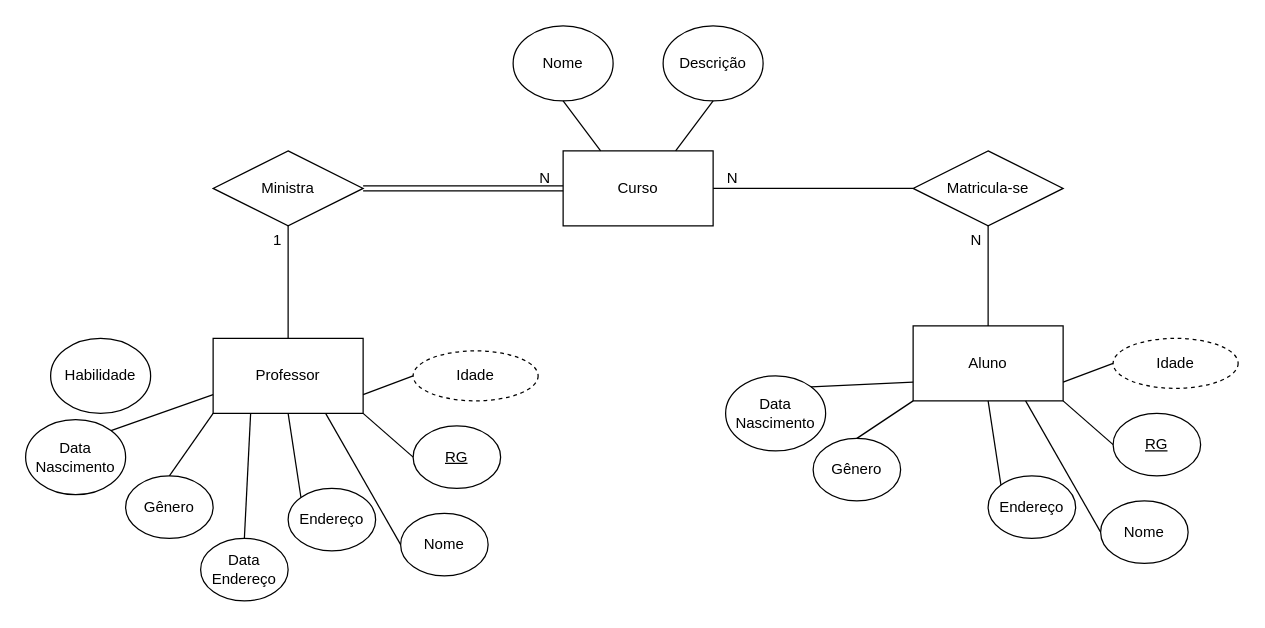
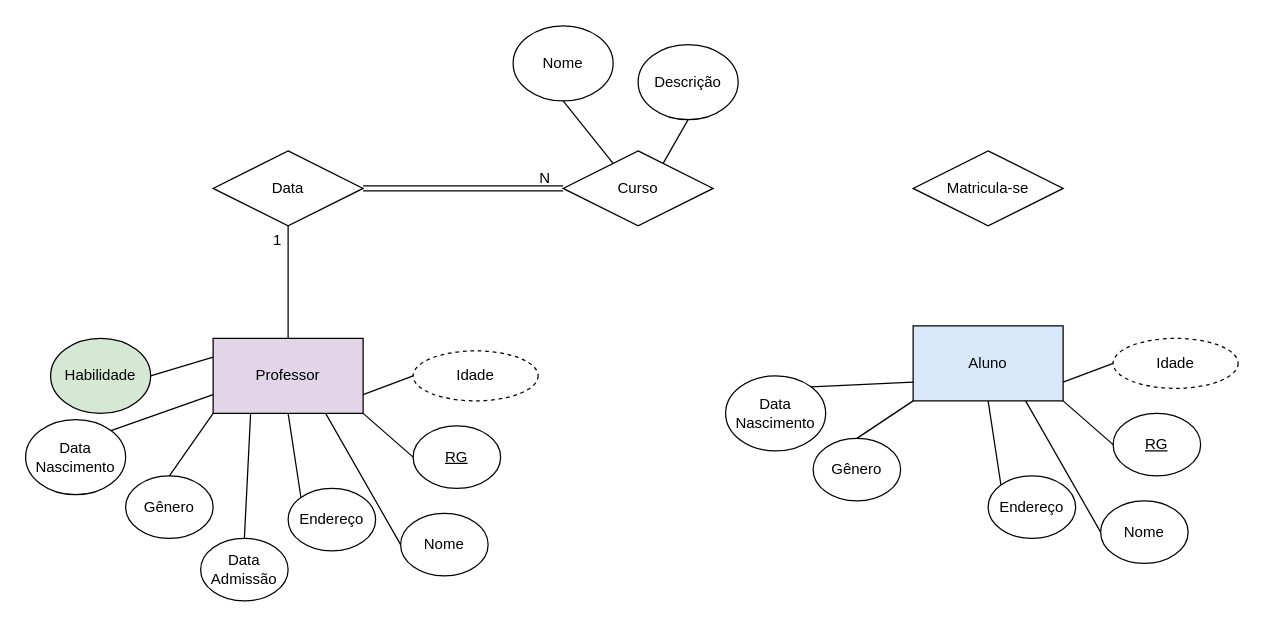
- <mxCell id="38" value="Descrição" style="ellipse;whiteSpace=wrap;html=1;" vertex="1" parent="35"><mxGeometry x="120" width="80" height="60" as="geometry" /></mxCell>
+ <mxCell id="38" value="Descrição" style="ellipse;whiteSpace=wrap;html=1;" vertex="1" parent="35"><mxGeometry x="100" y="15" width="80" height="60" as="geometry" /></mxCell>
- <mxCell id="41" value="Ministra" style="shape=rhombus;perimeter=rhombusPerimeter;whiteSpace=wrap;html=1;align=center;" vertex="1" parent="1"><mxGeometry x="170" y="120" width="120" height="60" as="geometry" /></mxCell>
+ <mxCell id="41" value="Data" style="shape=rhombus;perimeter=rhombusPerimeter;whiteSpace=wrap;html=1;align=center;" vertex="1" parent="1"><mxGeometry x="170" y="120" width="120" height="60" as="geometry" /></mxCell>
- <mxCell id="36" value="Curso" style="rounded=0;whiteSpace=wrap;html=1;" vertex="1" parent="35"><mxGeometry x="40" y="100" width="120" height="60" as="geometry" /></mxCell>
+ <mxCell id="36" value="Curso" style="rhombus;whiteSpace=wrap;html=1;" vertex="1" parent="35"><mxGeometry x="40" y="100" width="120" height="60" as="geometry" /></mxCell>
- <mxCell id="47" value="" style="endArrow=none;html=1;rounded=0;exitX=1;exitY=0.5;exitDx=0;exitDy=0;" edge="1" parent="1" source="36" target="42"><mxGeometry relative="1" as="geometry"><mxPoint x="570" y="230" as="sourcePoint" /><mxPoint x="730" y="230" as="targetPoint" /></mxGeometry></mxCell>
- <mxCell id="48" value="N" style="resizable=0;html=1;align=right;verticalAlign=bottom;" connectable="0" vertex="1" parent="47"><mxGeometry x="1" relative="1" as="geometry"><mxPoint x="-140" as="offset" /></mxGeometry></mxCell>
- <mxCell id="49" value="" style="endArrow=none;html=1;rounded=0;entryX=0.5;entryY=1;entryDx=0;entryDy=0;exitX=0.5;exitY=0;exitDx=0;exitDy=0;" edge="1" parent="1" source="3" target="42"><mxGeometry relative="1" as="geometry"><mxPoint x="690" y="240" as="sourcePoint" /><mxPoint x="850" y="240" as="targetPoint" /></mxGeometry></mxCell>
- <mxCell id="50" value="N" style="resizable=0;html=1;align=right;verticalAlign=bottom;" connectable="0" vertex="1" parent="49"><mxGeometry x="1" relative="1" as="geometry"><mxPoint x="-5" y="20" as="offset" /></mxGeometry></mxCell>
- <mxCell id="3" value="Aluno" style="rounded=0;whiteSpace=wrap;html=1;" vertex="1" parent="2"><mxGeometry x="150" width="120" height="60" as="geometry" /></mxCell>
+ <mxCell id="3" value="Aluno" style="rounded=0;whiteSpace=wrap;html=1;fillColor=#dae8fc;" vertex="1" parent="2"><mxGeometry x="150" width="120" height="60" as="geometry" /></mxCell>
+ <mxCell id="34" value="" style="endArrow=none;html=1;exitX=1;exitY=0.5;exitDx=0;exitDy=0;entryX=0;entryY=0.25;entryDx=0;entryDy=0;" edge="1" parent="17" source="33" target="18"><mxGeometry width="50" height="50" relative="1" as="geometry"><mxPoint x="110" y="20" as="sourcePoint" /><mxPoint x="160" y="55" as="targetPoint" /><Array as="points" /></mxGeometry></mxCell>
- <mxCell id="33" value="Habilidade" style="ellipse;whiteSpace=wrap;html=1;" vertex="1" parent="17"><mxGeometry x="20" width="80" height="60" as="geometry" /></mxCell>
+ <mxCell id="33" value="Habilidade" style="ellipse;whiteSpace=wrap;html=1;fillColor=#d5e8d4;" vertex="1" parent="17"><mxGeometry x="20" width="80" height="60" as="geometry" /></mxCell>
- <mxCell id="18" value="Professor" style="rounded=0;whiteSpace=wrap;html=1;" vertex="1" parent="17"><mxGeometry x="150" width="120" height="60" as="geometry" /></mxCell>
+ <mxCell id="18" value="Professor" style="rounded=0;whiteSpace=wrap;html=1;fillColor=#e1d5e7;" vertex="1" parent="17"><mxGeometry x="150" width="120" height="60" as="geometry" /></mxCell>
- <mxCell id="19" value="Data Endereço" style="ellipse;whiteSpace=wrap;html=1;" vertex="1" parent="17"><mxGeometry x="140" y="160" width="70" height="50" as="geometry" /></mxCell>
+ <mxCell id="19" value="Data Admissão" style="ellipse;whiteSpace=wrap;html=1;" vertex="1" parent="17"><mxGeometry x="140" y="160" width="70" height="50" as="geometry" /></mxCell>
